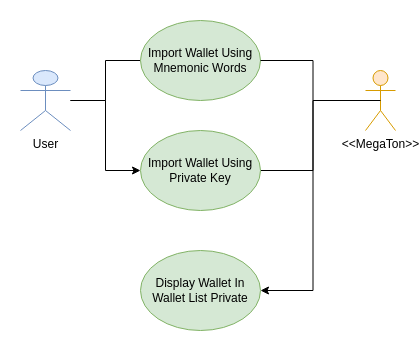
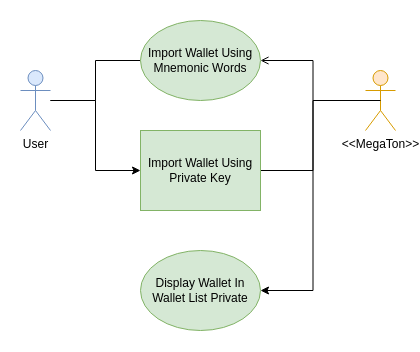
- <mxCell id="7" style="edgeStyle=orthogonalEdgeStyle;rounded=0;orthogonalLoop=1;jettySize=auto;html=1;entryX=1;entryY=0.5;entryDx=0;entryDy=0;endArrow=none;endFill=0;" edge="1" parent="1" source="8" target="5"><mxGeometry relative="1" as="geometry" /></mxCell>
+ <mxCell id="7" style="edgeStyle=orthogonalEdgeStyle;rounded=0;orthogonalLoop=1;jettySize=auto;html=1;entryX=1;entryY=0.5;entryDx=0;entryDy=0;endArrow=open;endFill=0;" edge="1" parent="1" source="8" target="5"><mxGeometry relative="1" as="geometry" /></mxCell>
- <mxCell id="4" value="User" style="shape=umlActor;verticalLabelPosition=bottom;verticalAlign=top;html=1;outlineConnect=0;fillColor=#dae8fc;strokeColor=#6c8ebf;" vertex="1" parent="1"><mxGeometry x="20" y="70" width="50" height="60" as="geometry" /></mxCell>
+ <mxCell id="4" value="User" style="shape=umlActor;verticalLabelPosition=bottom;verticalAlign=top;html=1;outlineConnect=0;fillColor=#dae8fc;strokeColor=#6c8ebf;" vertex="1" parent="1"><mxGeometry x="20" y="70" width="30" height="60" as="geometry" /></mxCell>
- <mxCell id="11" value="Import Wallet Using Private Key" style="ellipse;whiteSpace=wrap;html=1;fillColor=#d5e8d4;strokeColor=#82b366;" vertex="1" parent="1"><mxGeometry x="140" y="130" width="120" height="80" as="geometry" /></mxCell>
+ <mxCell id="11" value="Import Wallet Using Private Key" style="whiteSpace=wrap;html=1;fillColor=#d5e8d4;strokeColor=#82b366;rounded=0;" vertex="1" parent="1"><mxGeometry x="140" y="130" width="120" height="80" as="geometry" /></mxCell>
